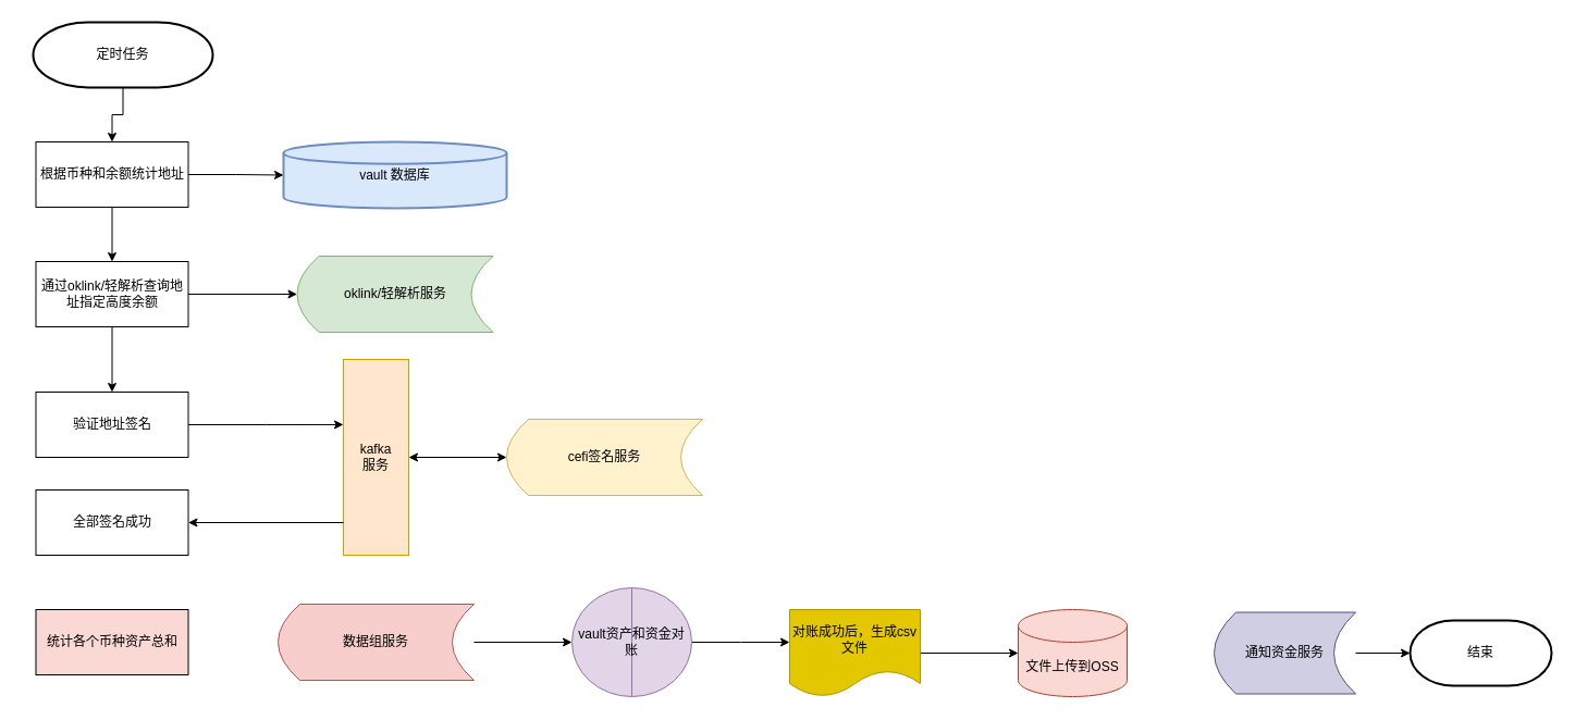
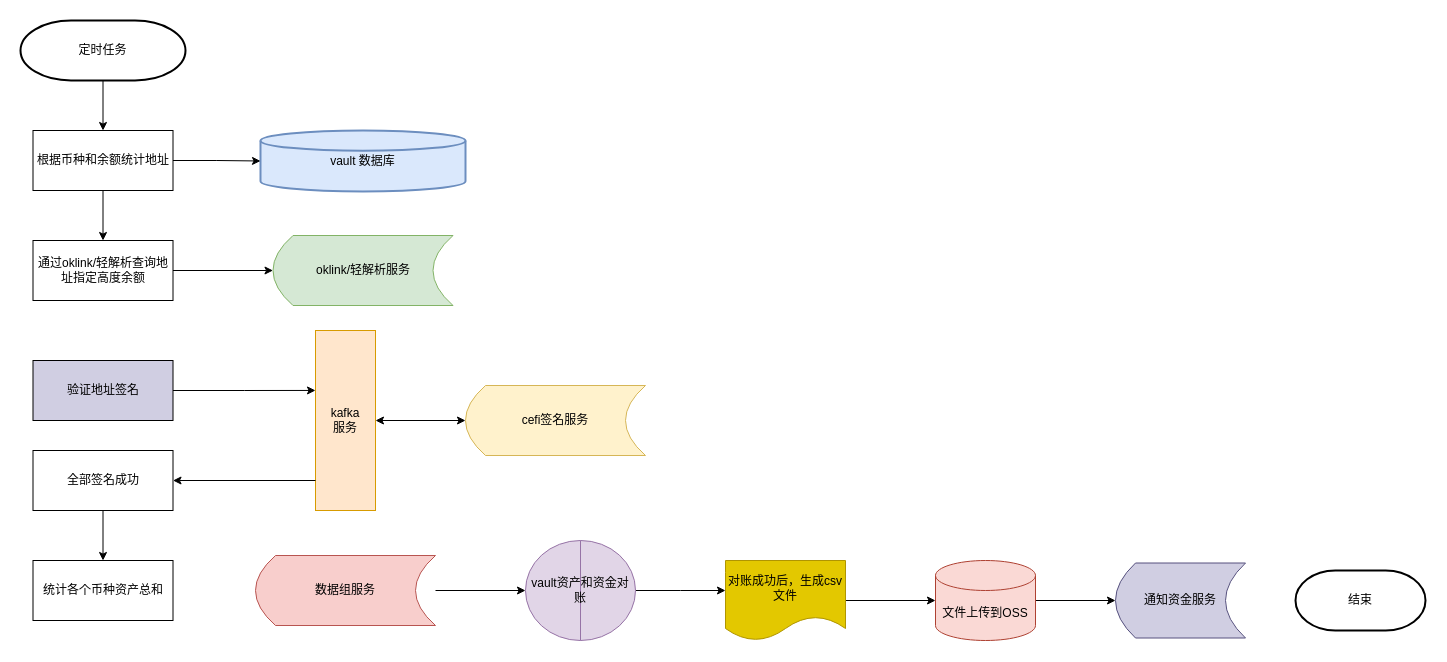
- <mxCell id="4" value="定时任务" style="strokeWidth=2;html=1;shape=mxgraph.flowchart.terminator;whiteSpace=wrap;" vertex="1" parent="1"><mxGeometry x="30" y="20" width="165" height="60" as="geometry" /></mxCell>
+ <mxCell id="4" value="定时任务" style="strokeWidth=2;html=1;shape=mxgraph.flowchart.terminator;whiteSpace=wrap;" vertex="1" parent="1"><mxGeometry x="20" y="20" width="165" height="60" as="geometry" /></mxCell>
- <mxCell id="9" style="edgeStyle=orthogonalEdgeStyle;rounded=0;orthogonalLoop=1;jettySize=auto;html=1;" edge="1" parent="1" source="10" target="15"><mxGeometry relative="1" as="geometry" /></mxCell>
- <mxCell id="15" value="验证地址签名" style="rounded=0;whiteSpace=wrap;html=1;" vertex="1" parent="1"><mxGeometry x="32.5" y="360" width="140" height="60" as="geometry" /></mxCell>
+ <mxCell id="15" value="验证地址签名" style="rounded=0;whiteSpace=wrap;html=1;fillColor=#d0cee2;" vertex="1" parent="1"><mxGeometry x="32.5" y="360" width="140" height="60" as="geometry" /></mxCell>
+ <mxCell id="17" style="edgeStyle=orthogonalEdgeStyle;rounded=0;orthogonalLoop=1;jettySize=auto;html=1;entryX=0.5;entryY=0;entryDx=0;entryDy=0;" edge="1" parent="1" source="18" target="20"><mxGeometry relative="1" as="geometry" /></mxCell>
- <mxCell id="20" value="统计各个币种资产总和" style="rounded=0;whiteSpace=wrap;html=1;fillColor=#fad9d5;" vertex="1" parent="1"><mxGeometry x="32.5" y="560" width="140" height="60" as="geometry" /></mxCell>
+ <mxCell id="20" value="统计各个币种资产总和" style="rounded=0;whiteSpace=wrap;html=1;" vertex="1" parent="1"><mxGeometry x="32.5" y="560" width="140" height="60" as="geometry" /></mxCell>
+ <mxCell id="27" style="edgeStyle=orthogonalEdgeStyle;rounded=0;orthogonalLoop=1;jettySize=auto;html=1;entryX=0;entryY=0.5;entryDx=0;entryDy=0;" edge="1" parent="1" source="28" target="30"><mxGeometry relative="1" as="geometry" /></mxCell>
- <mxCell id="29" style="edgeStyle=orthogonalEdgeStyle;rounded=0;orthogonalLoop=1;jettySize=auto;html=1;entryX=0;entryY=0.5;entryDx=0;entryDy=0;entryPerimeter=0;" edge="1" parent="1" source="30" target="31"><mxGeometry relative="1" as="geometry" /></mxCell>
